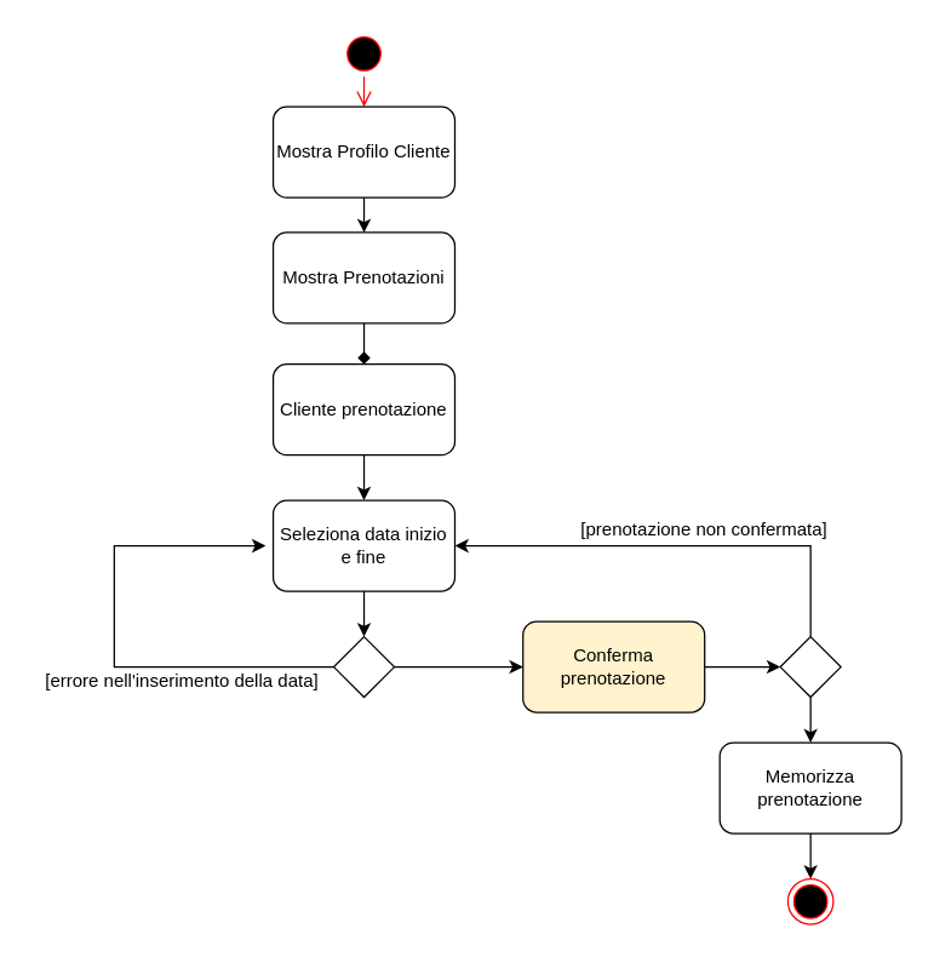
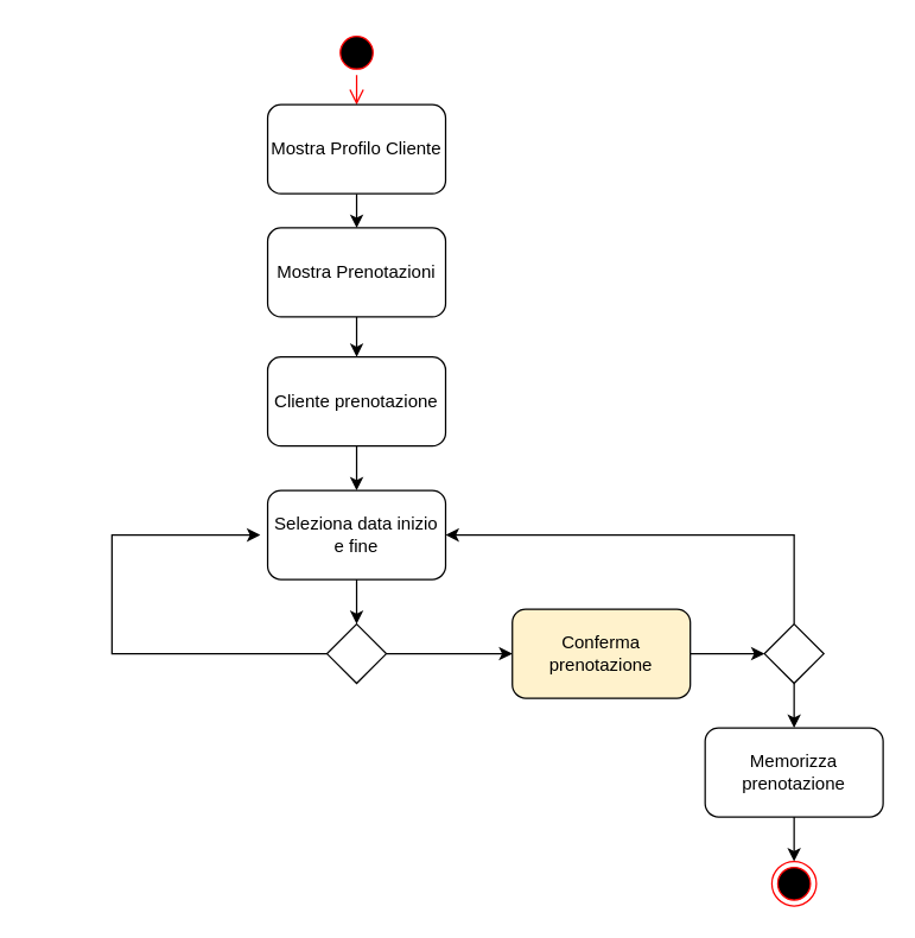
- <mxCell id="6" value="" style="edgeStyle=orthogonalEdgeStyle;rounded=0;orthogonalLoop=1;jettySize=auto;html=1;endArrow=diamond;" edge="1" parent="1" source="7" target="9"><mxGeometry relative="1" as="geometry" /></mxCell>
+ <mxCell id="6" value="" style="edgeStyle=orthogonalEdgeStyle;rounded=0;orthogonalLoop=1;jettySize=auto;html=1;" edge="1" parent="1" source="7" target="9"><mxGeometry relative="1" as="geometry" /></mxCell>
- <mxCell id="21" value="[prenotazione non confermata]" style="text;html=1;strokeColor=none;fillColor=none;align=center;verticalAlign=middle;whiteSpace=wrap;rounded=0;" vertex="1" parent="1"><mxGeometry x="375" y="340" width="180" height="20" as="geometry" /></mxCell>
- <mxCell id="15" value="[errore nell'inserimento della data]" style="text;html=1;strokeColor=none;fillColor=none;align=center;verticalAlign=middle;whiteSpace=wrap;rounded=0;" vertex="1" parent="1"><mxGeometry x="20" y="440" width="200" height="20" as="geometry" /></mxCell>
